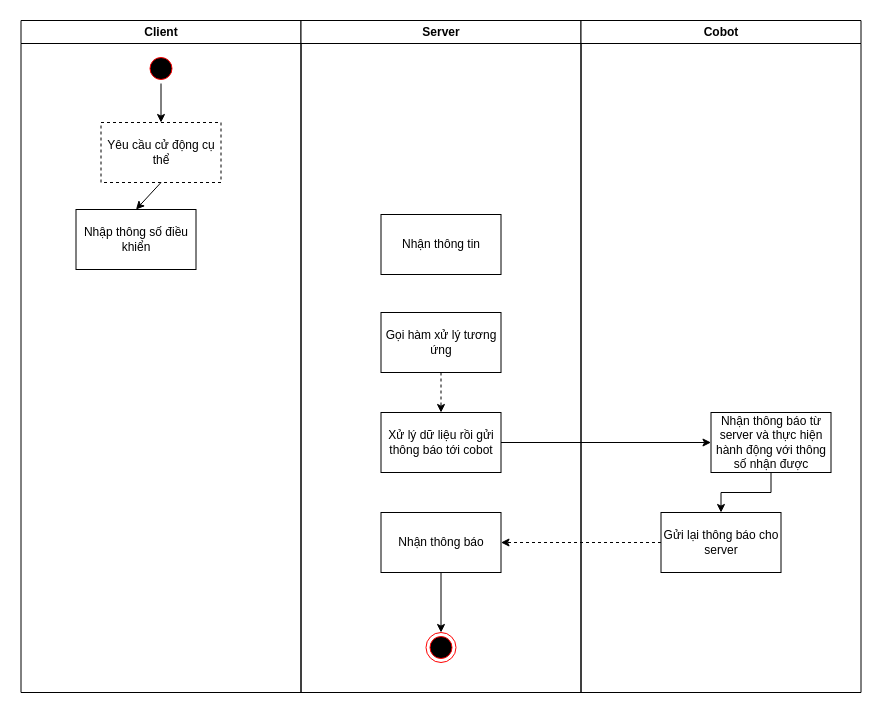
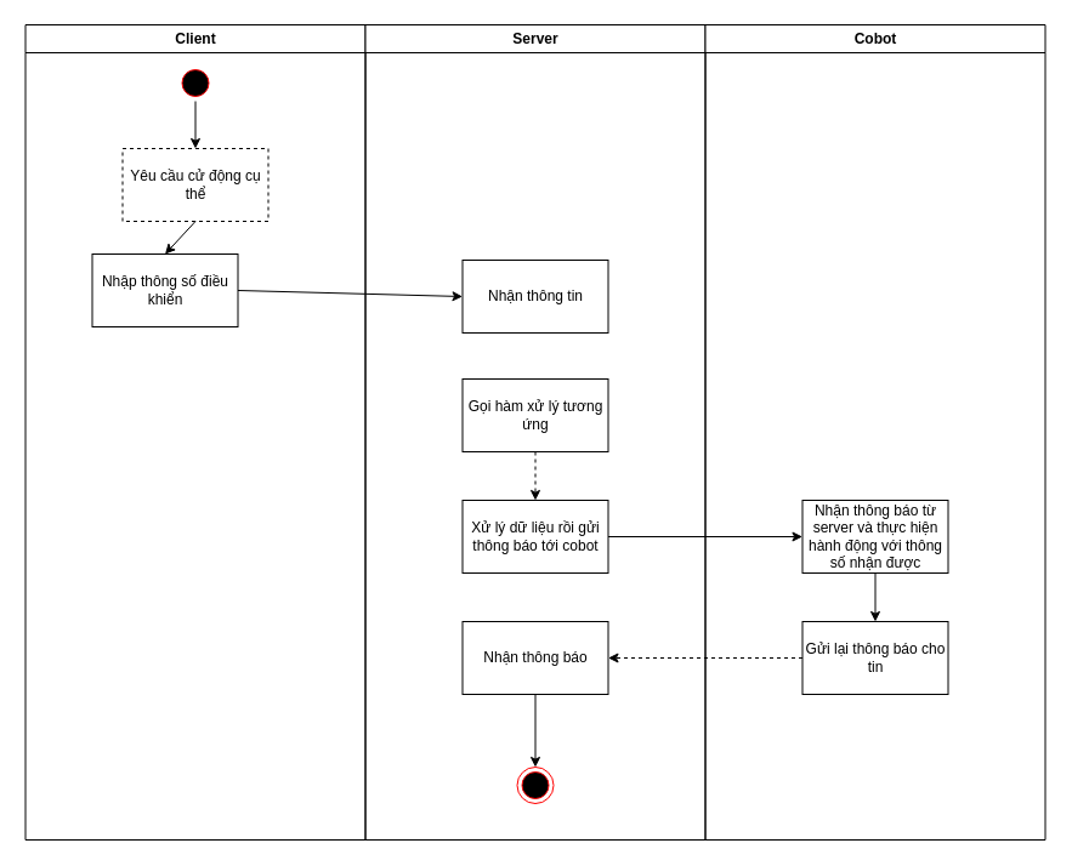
+ <mxCell id="20" value="" style="endArrow=classic;html=1;rounded=0;exitX=1;exitY=0.5;exitDx=0;exitDy=0;entryX=0;entryY=0.5;entryDx=0;entryDy=0;" parent="1" source="6" target="9" edge="1"><mxGeometry width="50" height="50" relative="1" as="geometry"><mxPoint x="446" y="122" as="sourcePoint" /><mxPoint x="496" y="72" as="targetPoint" /></mxGeometry></mxCell>
- <mxCell id="18" value="Nhận thông báo từ server và thực hiện hành động với thông số nhận được" style="rounded=0;whiteSpace=wrap;html=1;" parent="16" vertex="1"><mxGeometry x="130" y="392" width="120" height="60" as="geometry" /></mxCell>
+ <mxCell id="18" value="Nhận thông báo từ server và thực hiện hành động với thông số nhận được" style="rounded=0;whiteSpace=wrap;html=1;" parent="16" vertex="1"><mxGeometry x="80" y="392" width="120" height="60" as="geometry" /></mxCell>
- <mxCell id="19" value="Gửi lại thông báo cho server" style="rounded=0;whiteSpace=wrap;html=1;" parent="16" vertex="1"><mxGeometry x="80" y="492" width="120" height="60" as="geometry" /></mxCell>
+ <mxCell id="19" value="Gửi lại thông báo cho tin" style="rounded=0;whiteSpace=wrap;html=1;" parent="16" vertex="1"><mxGeometry x="80" y="492" width="120" height="60" as="geometry" /></mxCell>
